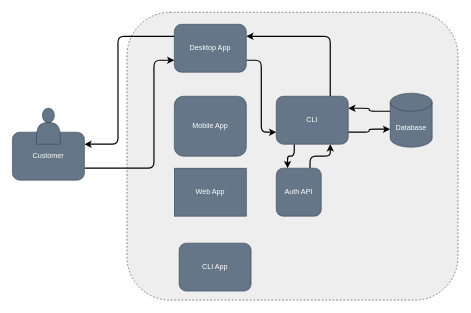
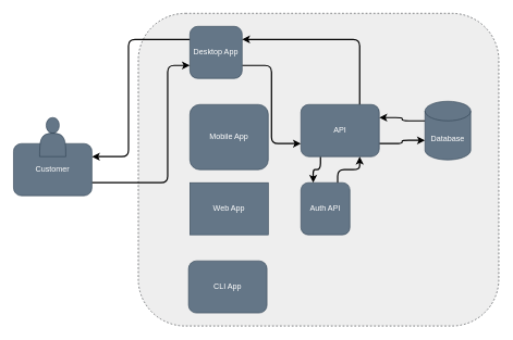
- <mxCell id="5" value="Desktop App" style="rounded=1;whiteSpace=wrap;html=1;fillColor=#647687;fontColor=#ffffff;strokeColor=#314354;movable=0;resizable=0;rotatable=0;deletable=0;editable=0;connectable=0;" parent="1" vertex="1"><mxGeometry x="290" y="40" width="120" height="80" as="geometry" /></mxCell>
+ <mxCell id="5" value="Desktop App" style="rounded=1;whiteSpace=wrap;html=1;fillColor=#647687;fontColor=#ffffff;strokeColor=#314354;movable=0;resizable=0;rotatable=0;deletable=0;editable=0;connectable=0;" parent="1" vertex="1"><mxGeometry x="290" y="40" width="80" height="80" as="geometry" /></mxCell>
- <mxCell id="9" value="CLI" style="rounded=1;whiteSpace=wrap;html=1;fillColor=#647687;fontColor=#ffffff;strokeColor=#314354;movable=0;resizable=0;rotatable=0;deletable=0;editable=0;connectable=0;" parent="1" vertex="1"><mxGeometry x="460" y="160" width="120" height="80" as="geometry" /></mxCell>
+ <mxCell id="9" value="API" style="rounded=1;whiteSpace=wrap;html=1;fillColor=#647687;fontColor=#ffffff;strokeColor=#314354;movable=0;resizable=0;rotatable=0;deletable=0;editable=0;connectable=0;" parent="1" vertex="1"><mxGeometry x="460" y="160" width="120" height="80" as="geometry" /></mxCell>
- <mxCell id="19" value="CLI App" style="rounded=1;whiteSpace=wrap;html=1;fillColor=#647687;fontColor=#ffffff;strokeColor=#314354;movable=0;resizable=0;rotatable=0;deletable=0;editable=0;connectable=0;" parent="1" vertex="1"><mxGeometry x="298" y="405" width="120" height="80" as="geometry" /></mxCell>
+ <mxCell id="19" value="CLI App" style="rounded=1;whiteSpace=wrap;html=1;fillColor=#647687;fontColor=#ffffff;strokeColor=#314354;movable=0;resizable=0;rotatable=0;deletable=0;editable=0;connectable=0;" parent="1" vertex="1"><mxGeometry x="288" y="400" width="120" height="80" as="geometry" /></mxCell>
